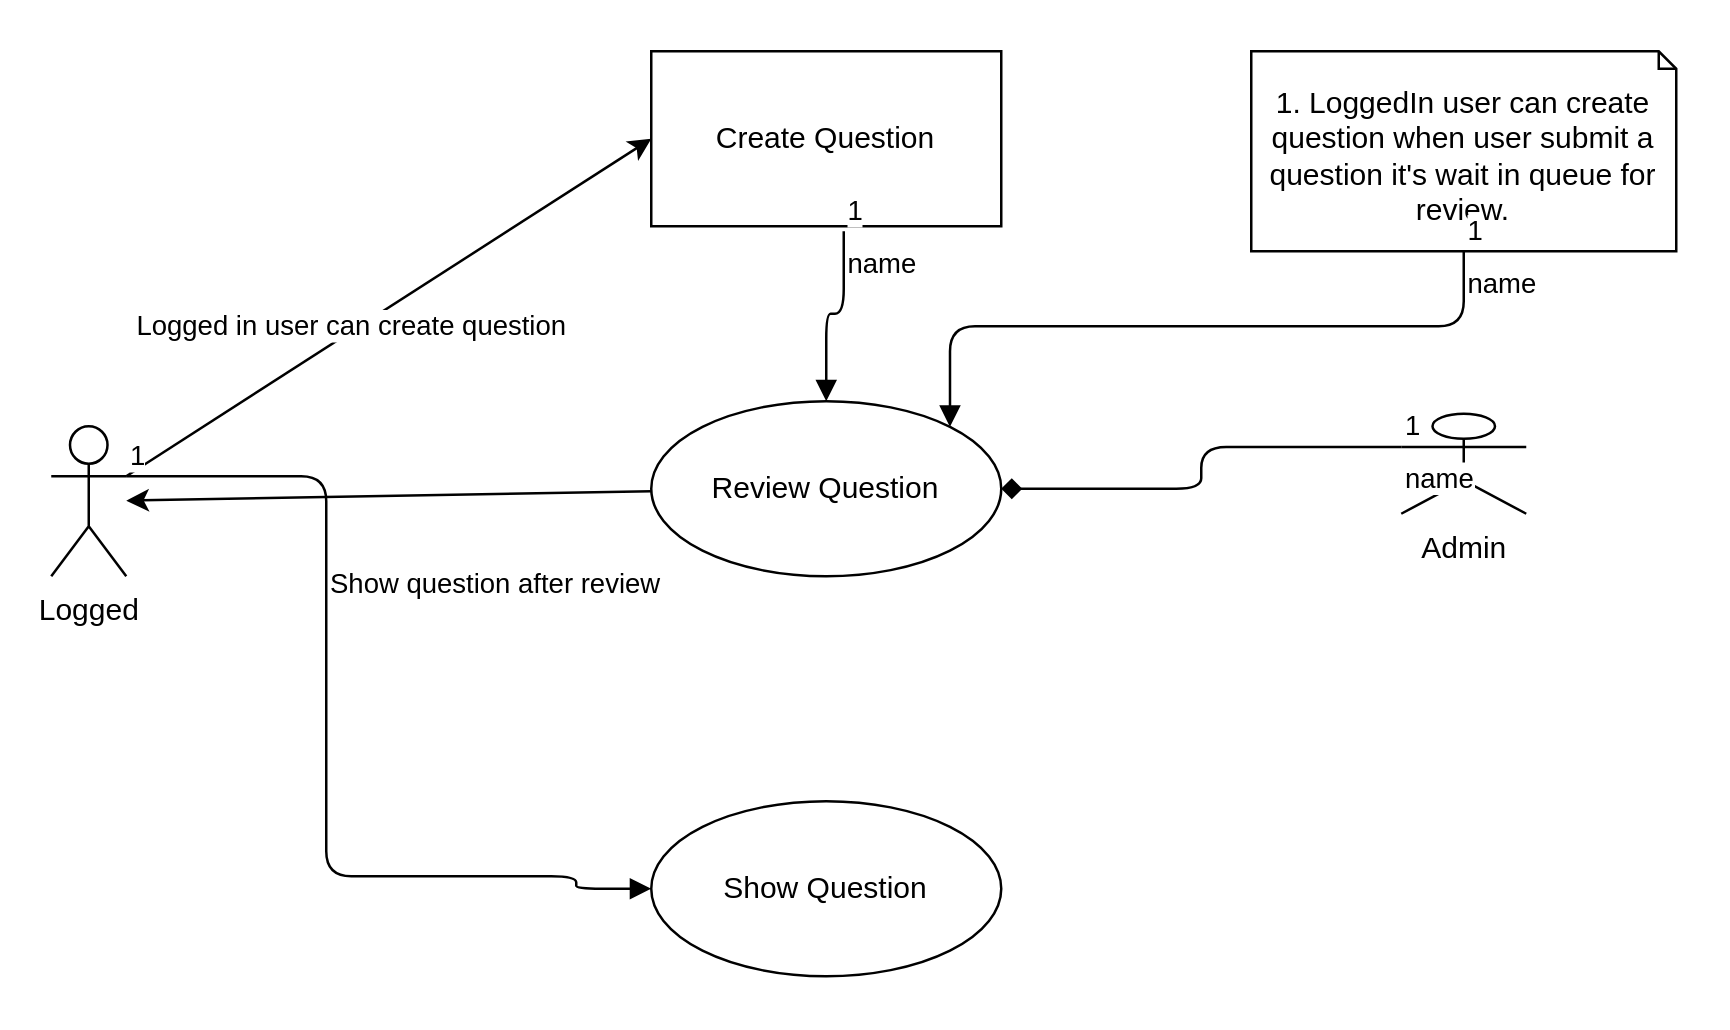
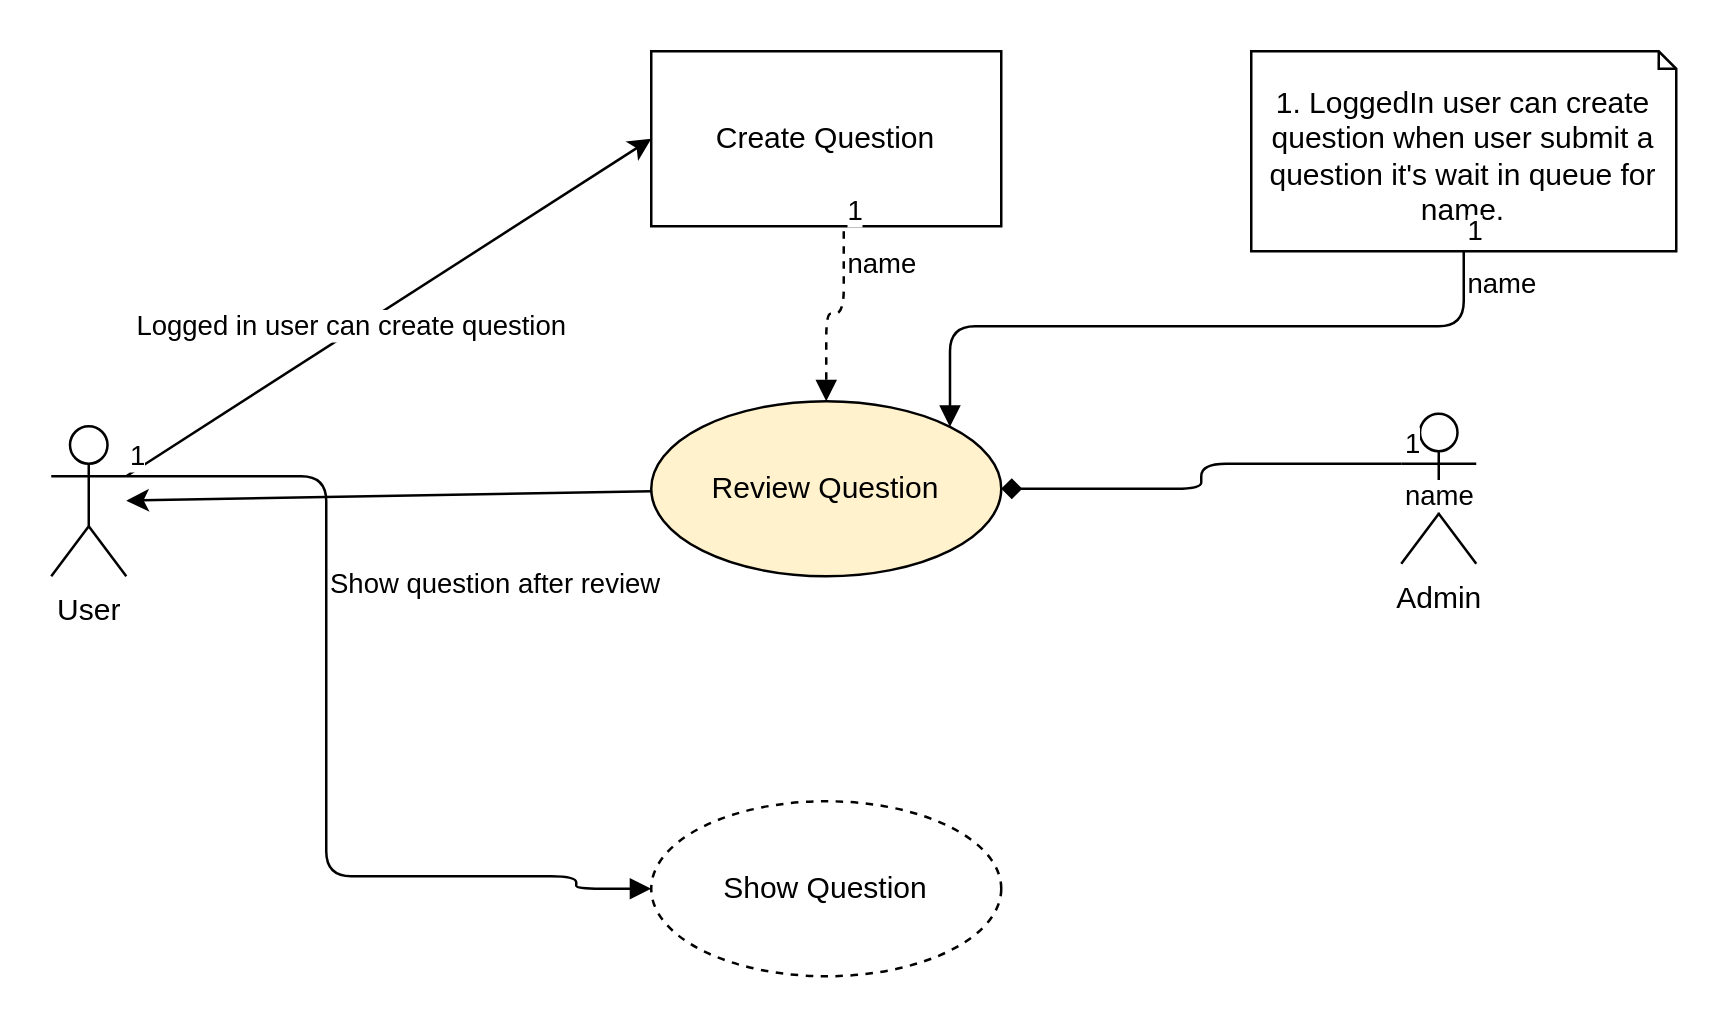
- <mxCell id="16" value="1. LoggedIn user can create question when user submit a question it's wait in queue for review." style="shape=note2;boundedLbl=1;whiteSpace=wrap;html=1;size=7;verticalAlign=top;align=center;" vertex="1" parent="1"><mxGeometry x="500" y="20" width="170" height="80" as="geometry" /></mxCell>
+ <mxCell id="16" value="1. LoggedIn user can create question when user submit a question it's wait in queue for name." style="shape=note2;boundedLbl=1;whiteSpace=wrap;html=1;size=7;verticalAlign=top;align=center;" vertex="1" parent="1"><mxGeometry x="500" y="20" width="170" height="80" as="geometry" /></mxCell>
- <mxCell id="14" value="name" style="endArrow=block;endFill=1;html=1;edgeStyle=orthogonalEdgeStyle;align=left;verticalAlign=top;exitX=0.55;exitY=1.029;exitDx=0;exitDy=0;exitPerimeter=0;entryX=0.5;entryY=0;entryDx=0;entryDy=0;" edge="1" parent="1" source="2" target="4"><mxGeometry x="-1" relative="1" as="geometry"><mxPoint x="260" y="220" as="sourcePoint" /><mxPoint x="420" y="220" as="targetPoint" /></mxGeometry></mxCell>
+ <mxCell id="14" value="name" style="endArrow=block;endFill=1;html=1;edgeStyle=orthogonalEdgeStyle;align=left;verticalAlign=top;exitX=0.55;exitY=1.029;exitDx=0;exitDy=0;exitPerimeter=0;entryX=0.5;entryY=0;entryDx=0;entryDy=0;dashed=1;" edge="1" parent="1" source="2" target="4"><mxGeometry x="-1" relative="1" as="geometry"><mxPoint x="260" y="220" as="sourcePoint" /><mxPoint x="420" y="220" as="targetPoint" /></mxGeometry></mxCell>
- <mxCell id="9" value="Admin" style="shape=umlActor;verticalLabelPosition=bottom;verticalAlign=top;html=1;" vertex="1" parent="1"><mxGeometry x="560" y="165" width="50" height="40" as="geometry" /></mxCell>
+ <mxCell id="9" value="Admin" style="shape=umlActor;verticalLabelPosition=bottom;verticalAlign=top;html=1;" vertex="1" parent="1"><mxGeometry x="560" y="165" width="30" height="60" as="geometry" /></mxCell>
- <mxCell id="4" value="Review Question" style="ellipse;whiteSpace=wrap;html=1;" vertex="1" parent="1"><mxGeometry x="260" y="160" width="140" height="70" as="geometry" /></mxCell>
+ <mxCell id="4" value="Review Question" style="ellipse;whiteSpace=wrap;html=1;fillColor=#fff2cc;" vertex="1" parent="1"><mxGeometry x="260" y="160" width="140" height="70" as="geometry" /></mxCell>
- <mxCell id="8" value="Logged" style="shape=umlActor;verticalLabelPosition=bottom;verticalAlign=top;html=1;" vertex="1" parent="1"><mxGeometry x="20" y="170" width="30" height="60" as="geometry" /></mxCell>
+ <mxCell id="8" value="User" style="shape=umlActor;verticalLabelPosition=bottom;verticalAlign=top;html=1;" vertex="1" parent="1"><mxGeometry x="20" y="170" width="30" height="60" as="geometry" /></mxCell>
- <mxCell id="5" value="Show Question" style="ellipse;whiteSpace=wrap;html=1;" vertex="1" parent="1"><mxGeometry x="260" y="320" width="140" height="70" as="geometry" /></mxCell>
+ <mxCell id="5" value="Show Question" style="ellipse;whiteSpace=wrap;html=1;dashed=1;" vertex="1" parent="1"><mxGeometry x="260" y="320" width="140" height="70" as="geometry" /></mxCell>
